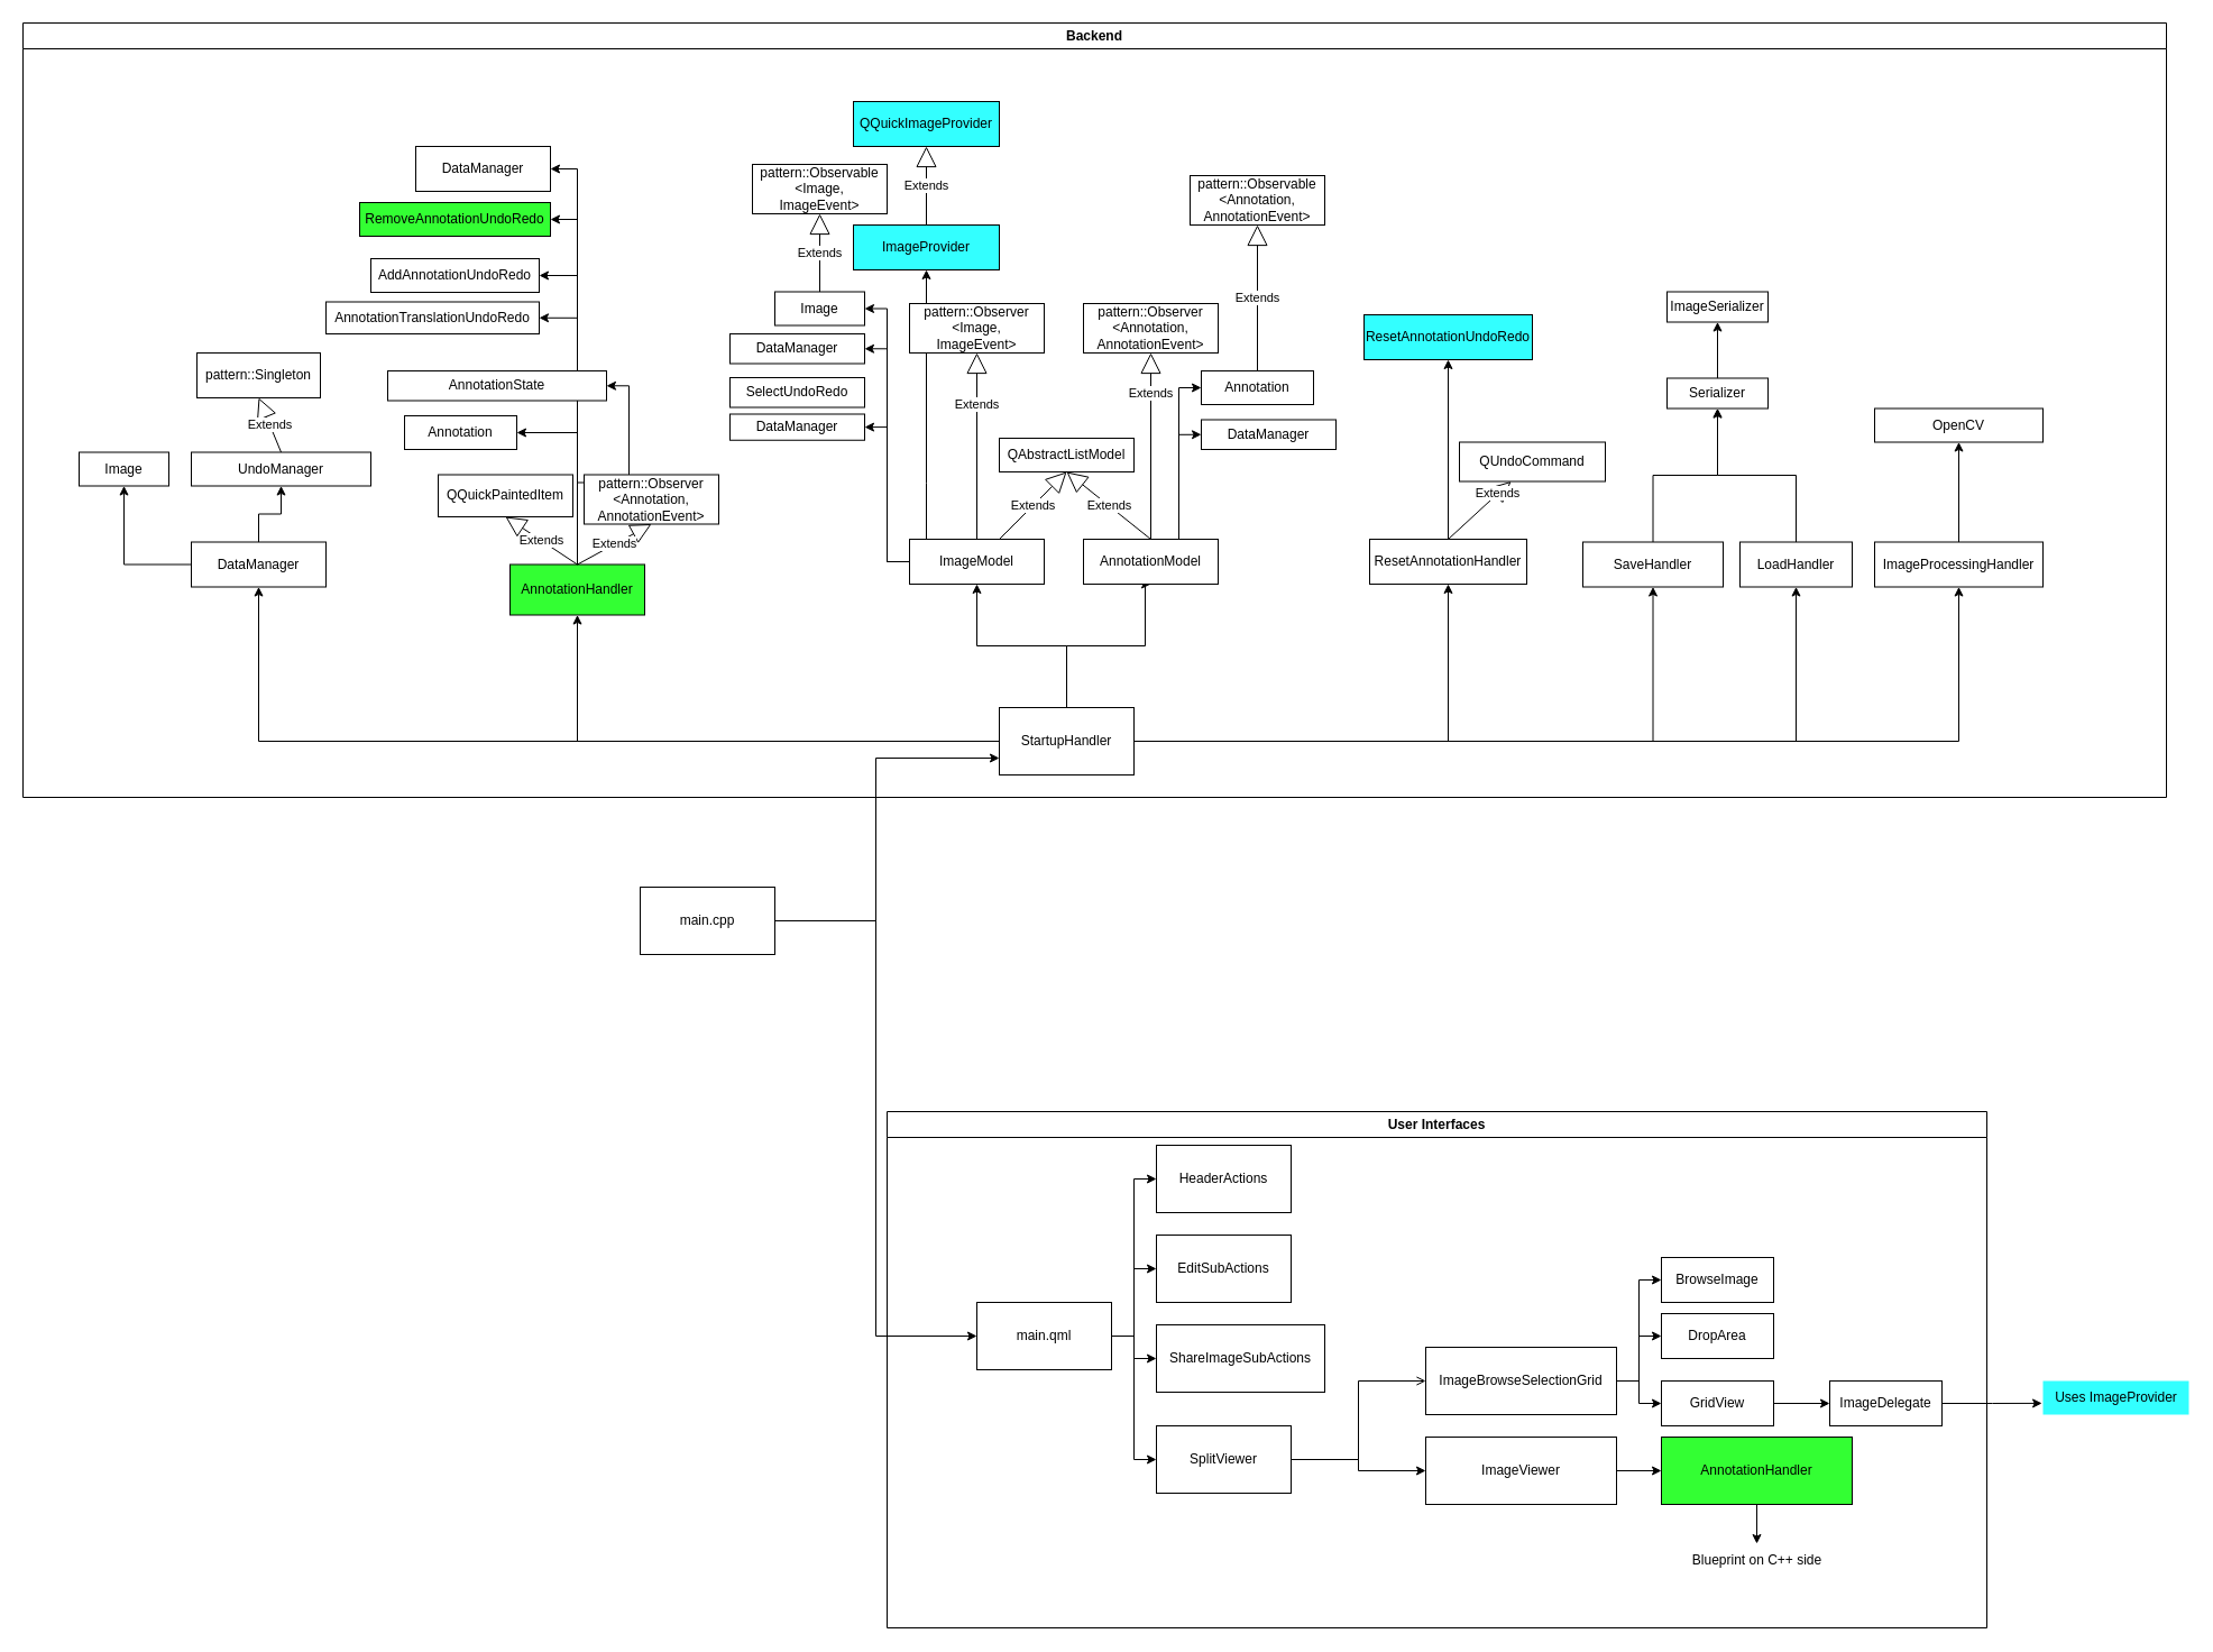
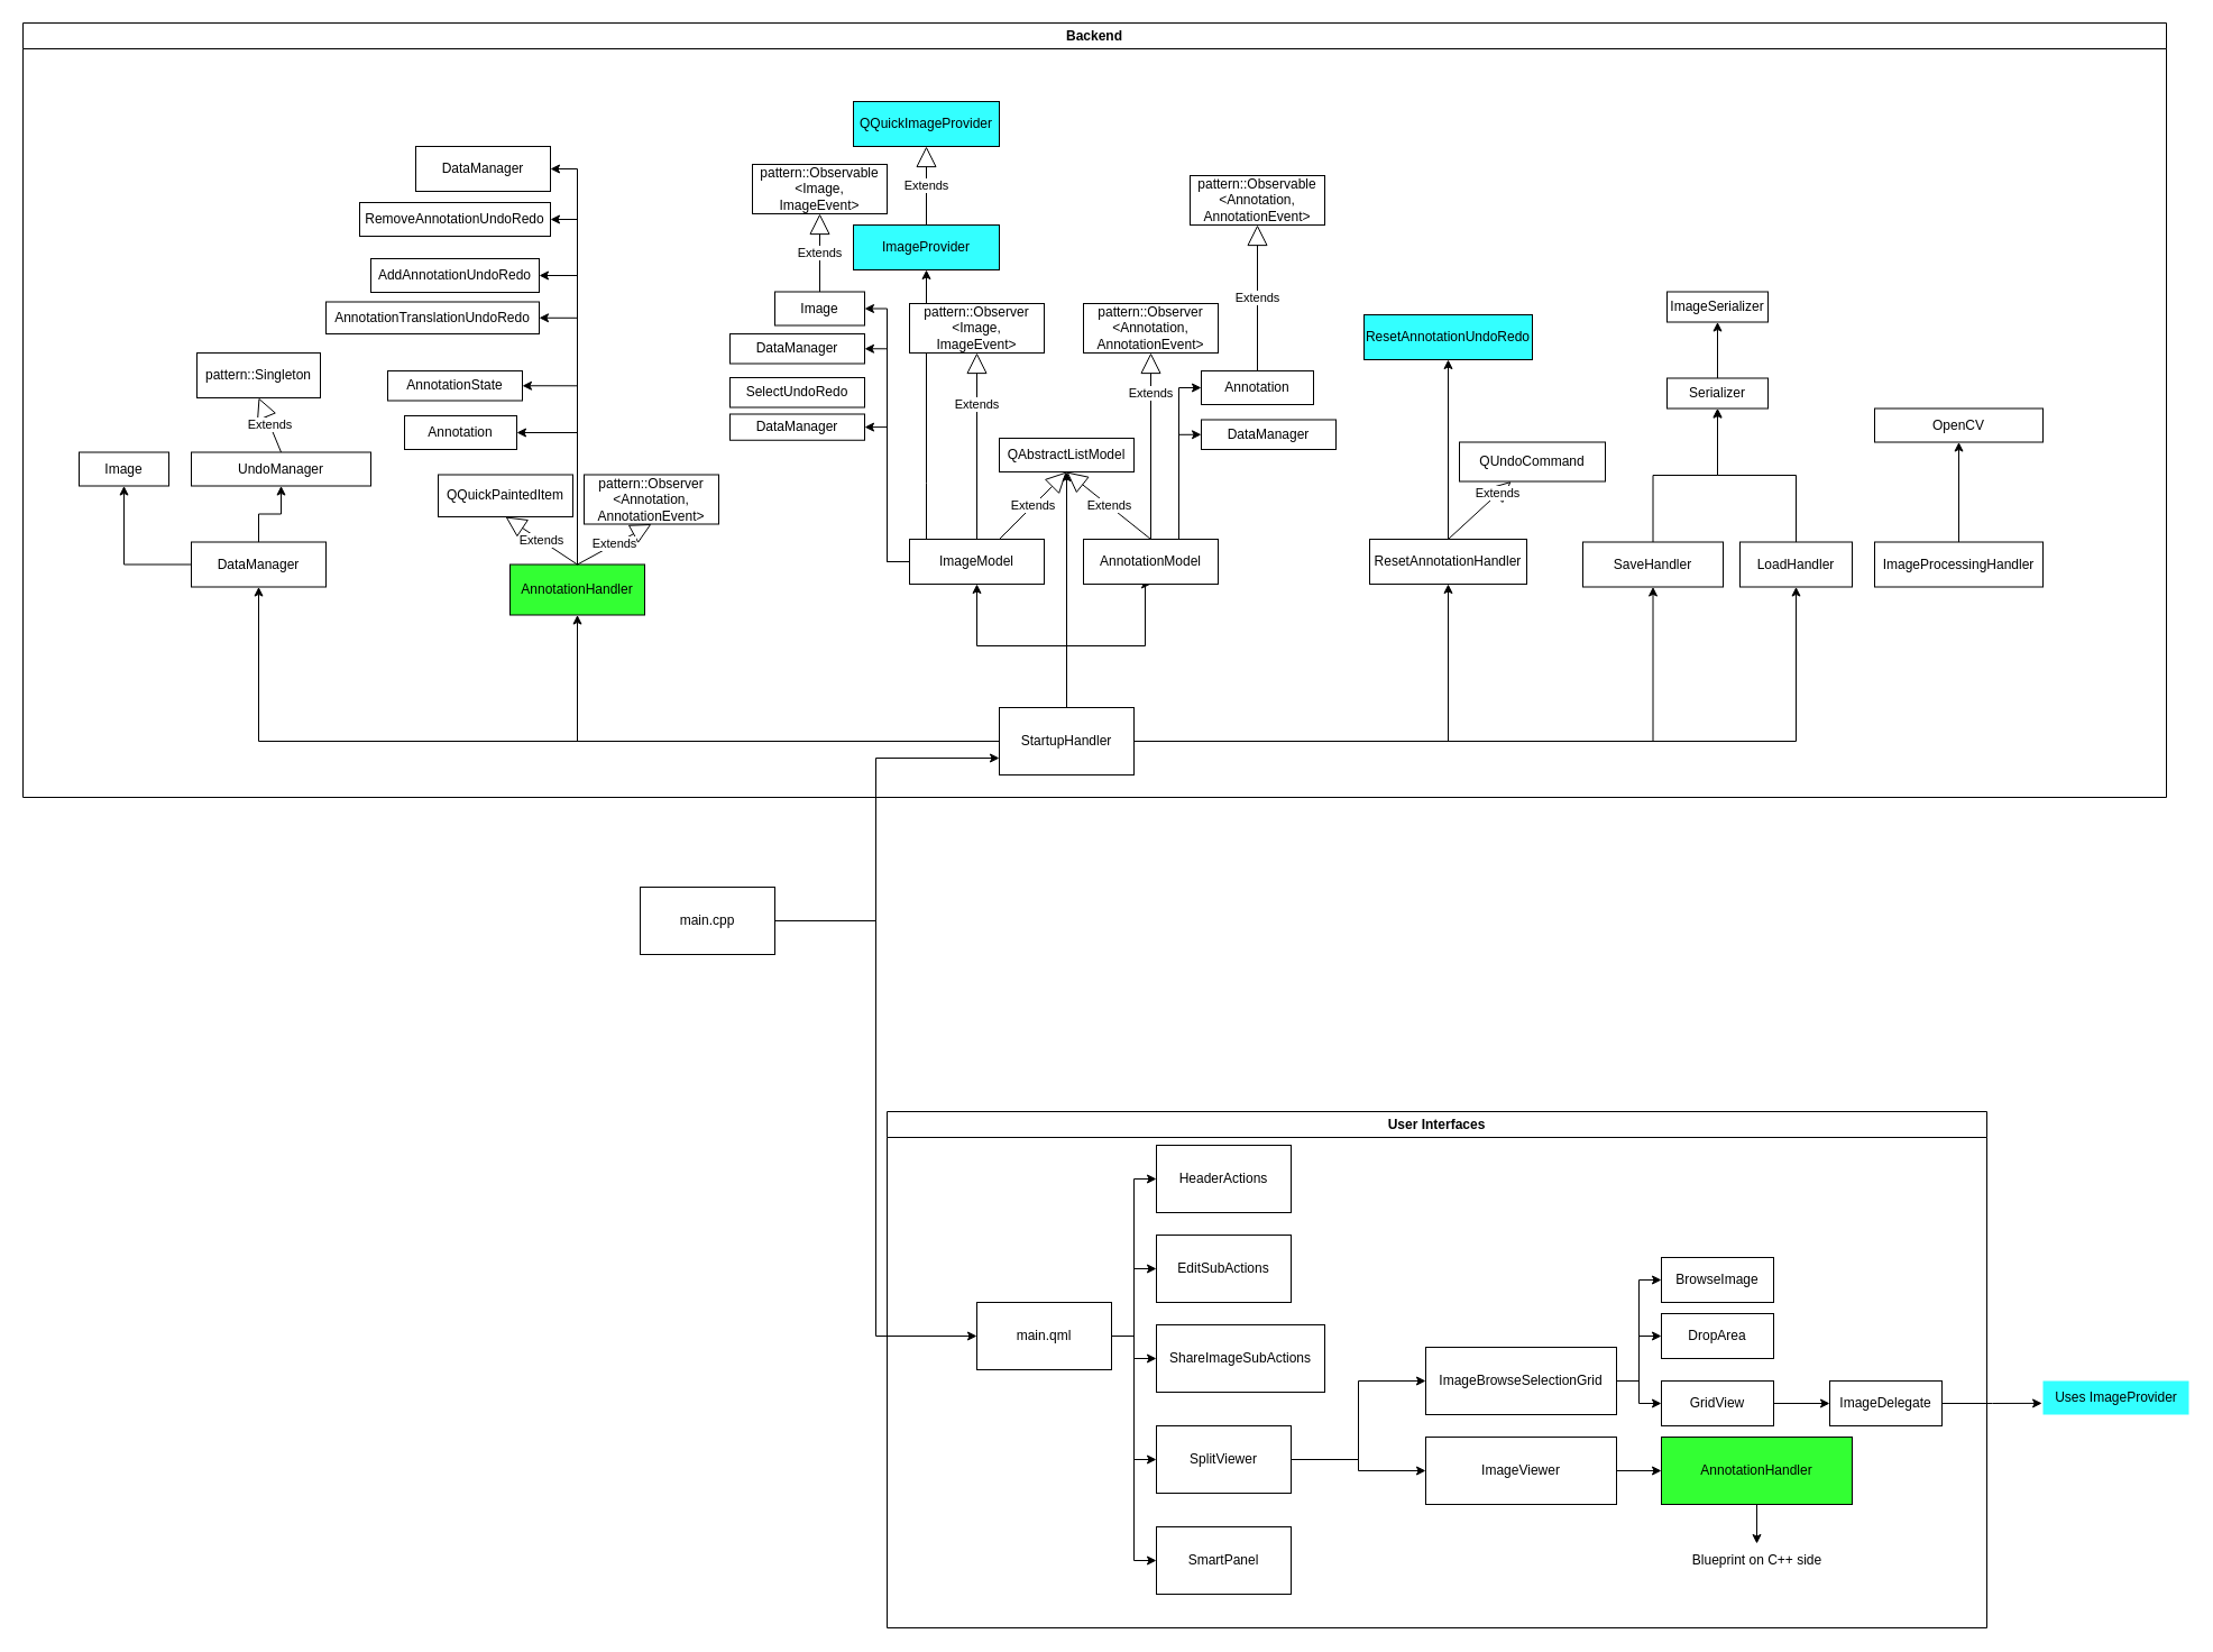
- <mxCell id="98" value="RemoveAnnotationUndoRedo" style="whiteSpace=wrap;html=1;fillColor=#33ff33;" vertex="1" parent="1"><mxGeometry x="320" y="180" width="170" height="30" as="geometry" /></mxCell>
+ <mxCell id="98" value="RemoveAnnotationUndoRedo" style="whiteSpace=wrap;html=1;" vertex="1" parent="1"><mxGeometry x="320" y="180" width="170" height="30" as="geometry" /></mxCell>
- <mxCell id="52" value="AnnotationState" style="whiteSpace=wrap;html=1;" vertex="1" parent="1"><mxGeometry x="345" y="330" width="195" height="26.5" as="geometry" /></mxCell>
+ <mxCell id="52" value="AnnotationState" style="whiteSpace=wrap;html=1;" vertex="1" parent="1"><mxGeometry x="345" y="330" width="120" height="26.5" as="geometry" /></mxCell>
- <mxCell id="11" style="edgeStyle=orthogonalEdgeStyle;rounded=0;orthogonalLoop=1;jettySize=auto;html=1;" edge="1" parent="1" source="13" target="66"><mxGeometry relative="1" as="geometry" /></mxCell>
+ <mxCell id="11" style="edgeStyle=orthogonalEdgeStyle;rounded=0;orthogonalLoop=1;jettySize=auto;html=1;" edge="1" parent="1" source="13" target="91"><mxGeometry relative="1" as="geometry" /></mxCell>
- <mxCell id="23" value="" style="edgeStyle=orthogonalEdgeStyle;rounded=0;orthogonalLoop=1;jettySize=auto;html=1;entryX=0;entryY=0.5;entryDx=0;entryDy=0;endArrow=open;" edge="1" parent="1" source="25" target="30"><mxGeometry relative="1" as="geometry" /></mxCell>
+ <mxCell id="23" value="" style="edgeStyle=orthogonalEdgeStyle;rounded=0;orthogonalLoop=1;jettySize=auto;html=1;entryX=0;entryY=0.5;entryDx=0;entryDy=0;" edge="1" parent="1" source="25" target="30"><mxGeometry relative="1" as="geometry" /></mxCell>
+ <mxCell id="18" style="edgeStyle=orthogonalEdgeStyle;rounded=0;orthogonalLoop=1;jettySize=auto;html=1;entryX=0;entryY=0.5;entryDx=0;entryDy=0;" edge="1" parent="1" source="19" target="26"><mxGeometry relative="1" as="geometry" /></mxCell>
+ <mxCell id="26" value="SmartPanel" style="rounded=0;whiteSpace=wrap;html=1;" vertex="1" parent="1"><mxGeometry x="1030" y="1360" width="120" height="60" as="geometry" /></mxCell>
